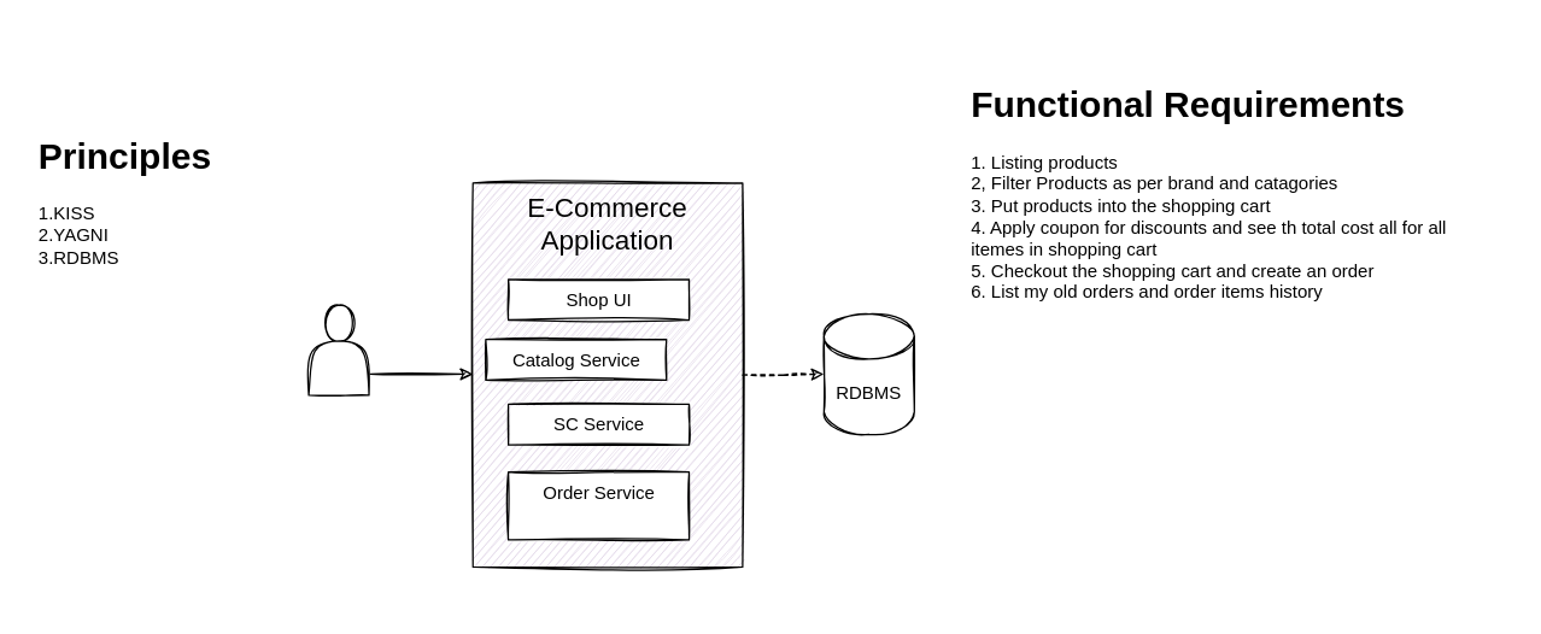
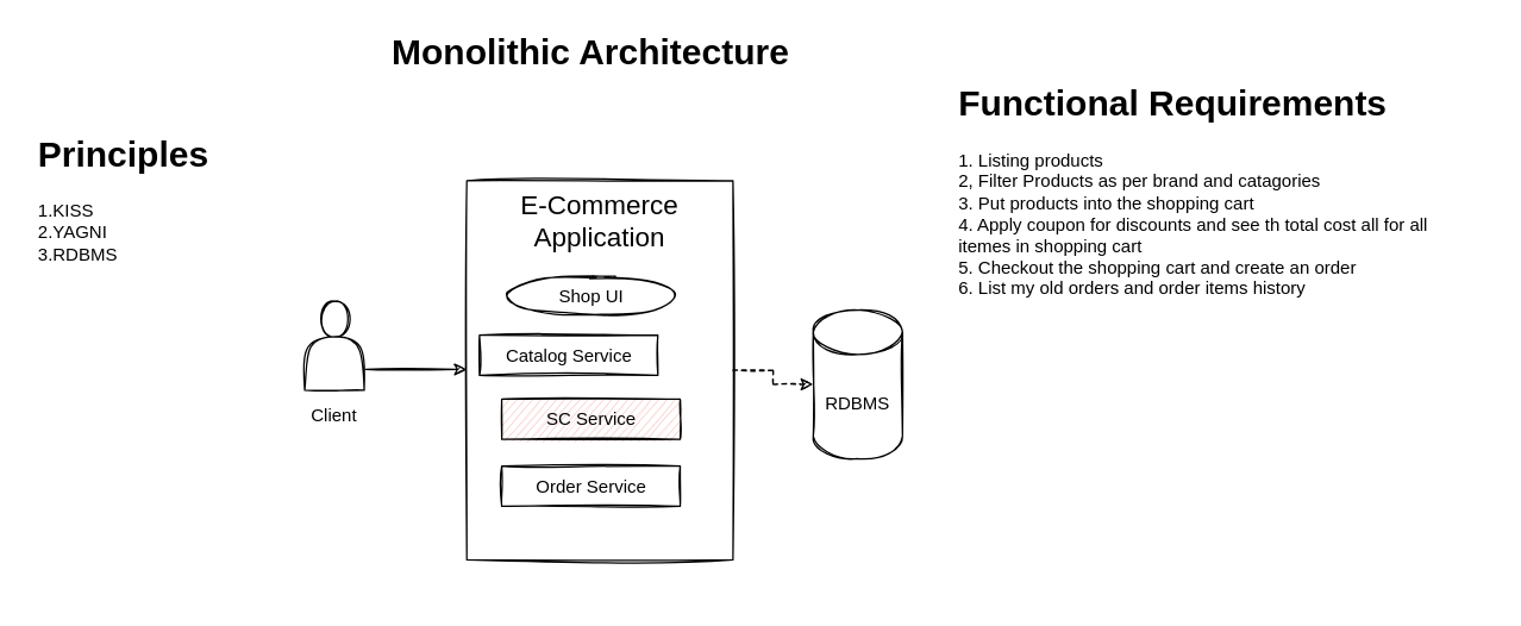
+ <mxCell id="4" value="&lt;font style=&quot;font-size: 24px&quot;&gt;Monolithic Architecture&lt;/font&gt;" style="text;html=1;strokeColor=none;fillColor=none;align=center;verticalAlign=middle;whiteSpace=wrap;rounded=0;sketch=1;fontStyle=1" vertex="1" parent="1"><mxGeometry x="241" y="20" width="311" height="30" as="geometry" /></mxCell>
- <mxCell id="9" value="&lt;font style=&quot;font-size: 18px&quot;&gt;E-Commerce Application&lt;/font&gt;" style="rounded=0;whiteSpace=wrap;html=1;sketch=1;verticalAlign=top;fillColor=#e1d5e7;" vertex="1" parent="1"><mxGeometry x="313" y="121" width="179" height="255" as="geometry" /></mxCell>
+ <mxCell id="9" value="&lt;font style=&quot;font-size: 18px&quot;&gt;E-Commerce Application&lt;/font&gt;" style="rounded=0;whiteSpace=wrap;html=1;sketch=1;verticalAlign=top;" vertex="1" parent="1"><mxGeometry x="313" y="121" width="179" height="255" as="geometry" /></mxCell>
- <mxCell id="12" value="Shop UI" style="rounded=0;whiteSpace=wrap;html=1;sketch=1;verticalAlign=top;" vertex="1" parent="1"><mxGeometry x="336.5" y="185" width="120" height="27" as="geometry" /></mxCell>
+ <mxCell id="12" value="Shop UI" style="ellipse;whiteSpace=wrap;html=1;sketch=1;verticalAlign=top;" vertex="1" parent="1"><mxGeometry x="336.5" y="185" width="120" height="27" as="geometry" /></mxCell>
- <mxCell id="11" value="RDBMS" style="shape=cylinder3;whiteSpace=wrap;html=1;boundedLbl=1;backgroundOutline=1;size=15;sketch=1;" vertex="1" parent="1"><mxGeometry x="546" y="208" width="60" height="80" as="geometry" /></mxCell>
+ <mxCell id="11" value="RDBMS" style="shape=cylinder3;whiteSpace=wrap;html=1;boundedLbl=1;backgroundOutline=1;size=15;sketch=1;" vertex="1" parent="1"><mxGeometry x="546" y="208" width="60" height="100" as="geometry" /></mxCell>
+ <mxCell id="7" value="Client" style="text;html=1;strokeColor=none;fillColor=none;align=center;verticalAlign=middle;whiteSpace=wrap;rounded=0;sketch=1;" vertex="1" parent="5"><mxGeometry x="13" y="-43" width="60" height="30" as="geometry" /></mxCell>
- <mxCell id="14" value="SC Service" style="rounded=0;whiteSpace=wrap;html=1;sketch=1;verticalAlign=top;" vertex="1" parent="1"><mxGeometry x="336.5" y="268" width="120" height="27" as="geometry" /></mxCell>
+ <mxCell id="14" value="SC Service" style="rounded=0;whiteSpace=wrap;html=1;sketch=1;verticalAlign=top;fillColor=#f8cecc;" vertex="1" parent="1"><mxGeometry x="336.5" y="268" width="120" height="27" as="geometry" /></mxCell>
- <mxCell id="15" value="Order Service" style="rounded=0;whiteSpace=wrap;html=1;sketch=1;verticalAlign=top;" vertex="1" parent="1"><mxGeometry x="336.5" y="313" width="120" height="45" as="geometry" /></mxCell>
+ <mxCell id="15" value="Order Service" style="rounded=0;whiteSpace=wrap;html=1;sketch=1;verticalAlign=top;" vertex="1" parent="1"><mxGeometry x="336.5" y="313" width="120" height="27" as="geometry" /></mxCell>
